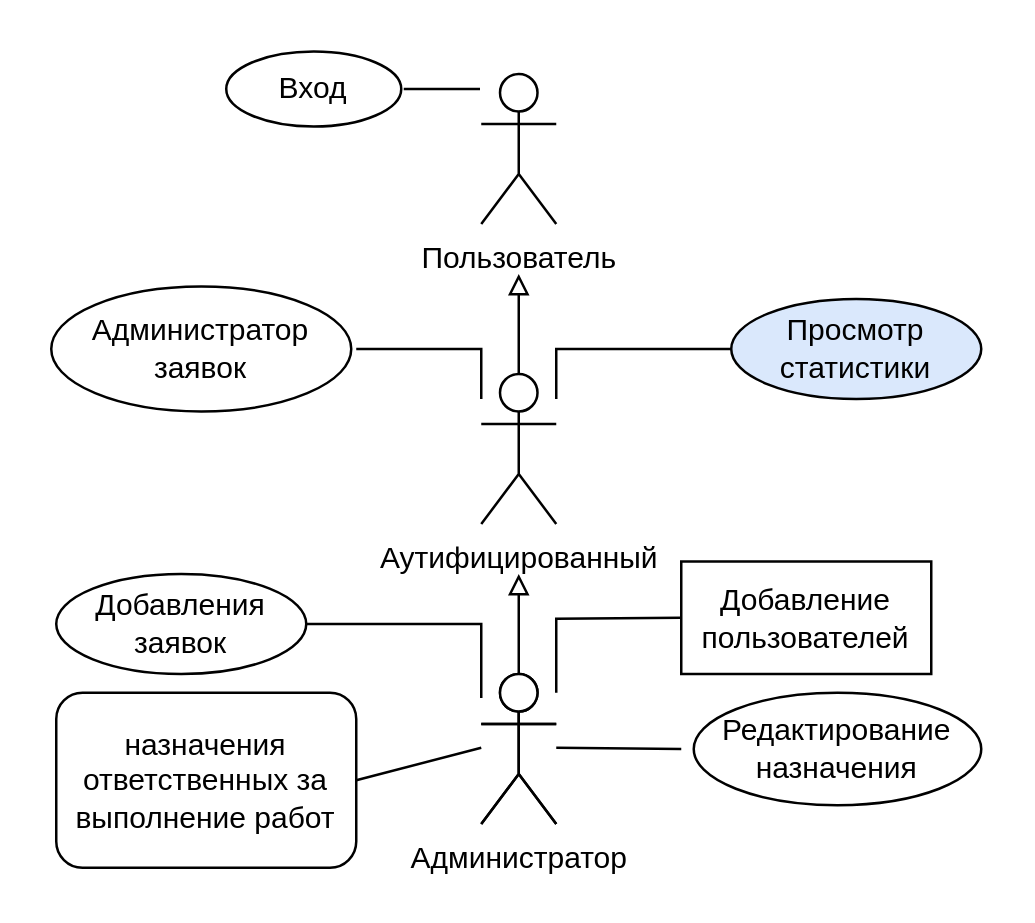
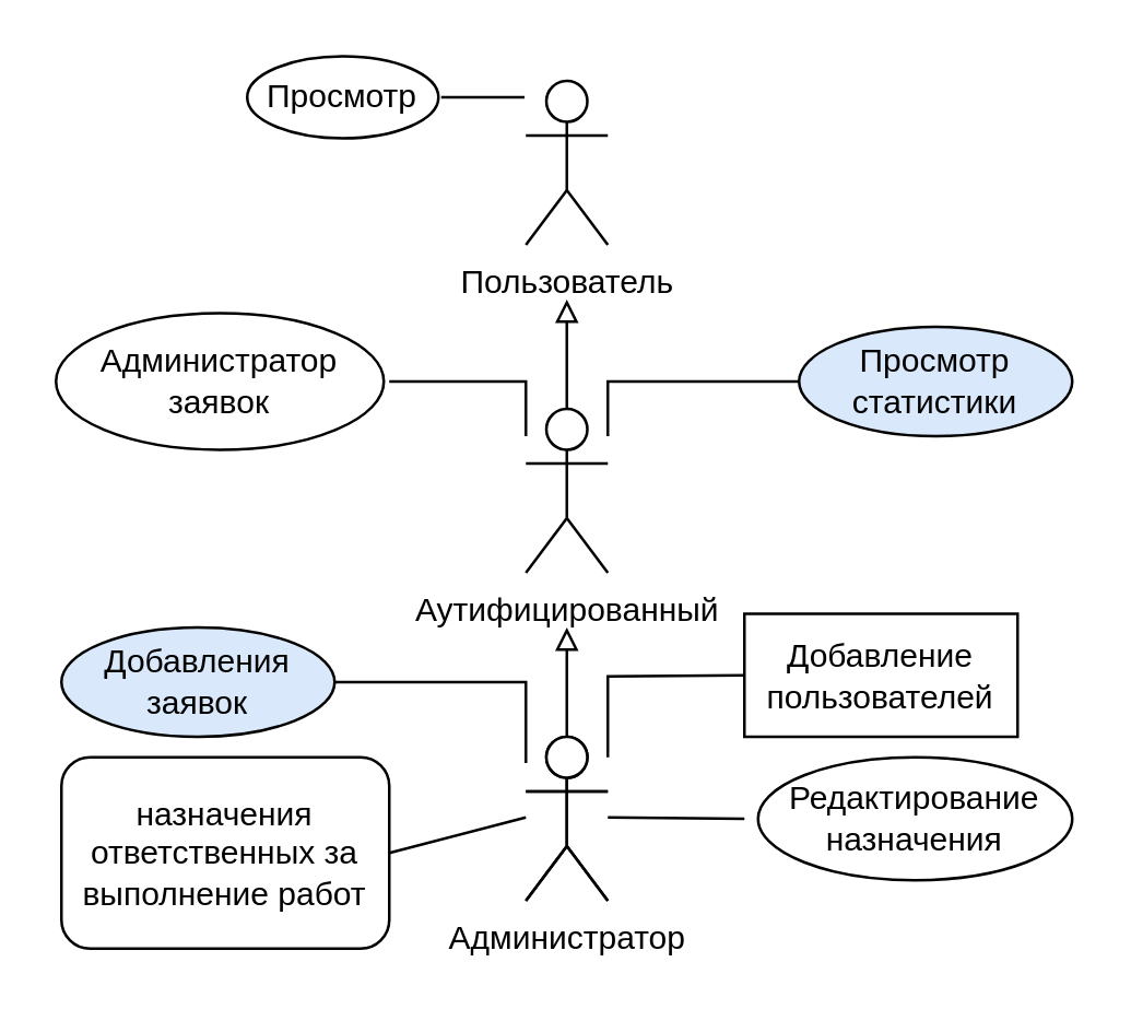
- <mxCell id="7" value="Вход" style="ellipse;whiteSpace=wrap;html=1;" parent="1" vertex="1"><mxGeometry x="90" y="20" width="70" height="30" as="geometry" /></mxCell>
+ <mxCell id="7" value="Просмотр" style="ellipse;whiteSpace=wrap;html=1;" parent="1" vertex="1"><mxGeometry x="90" y="20" width="70" height="30" as="geometry" /></mxCell>
- <mxCell id="15" value="Добавления&lt;br/&gt;заявок " style="ellipse;whiteSpace=wrap;html=1;" parent="1" vertex="1"><mxGeometry x="22" y="229" width="100" height="40" as="geometry" /></mxCell>
+ <mxCell id="15" value="Добавления&lt;br/&gt;заявок " style="ellipse;whiteSpace=wrap;html=1;fillColor=#dae8fc;" parent="1" vertex="1"><mxGeometry x="22" y="229" width="100" height="40" as="geometry" /></mxCell>
